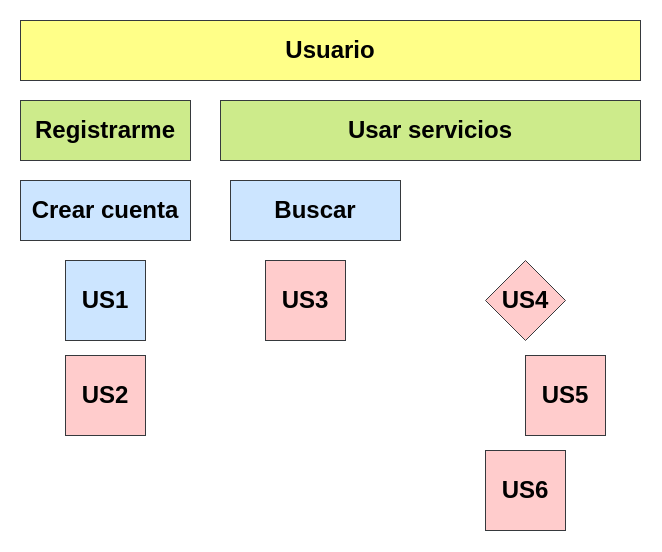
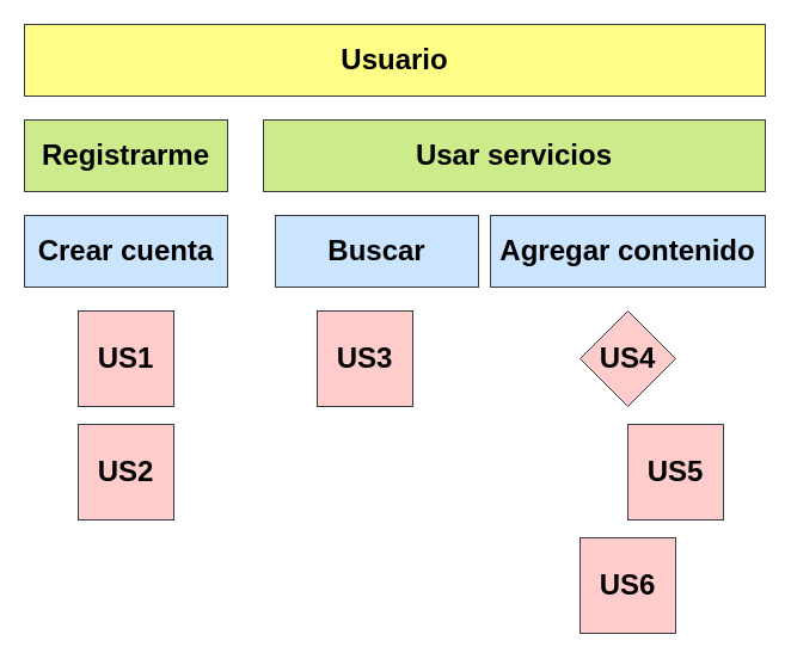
+ <mxCell id="7" value="&lt;h1&gt;Agregar contenido&lt;/h1&gt;" style="rounded=0;whiteSpace=wrap;html=1;fillColor=#cce5ff;strokeColor=#36393d;" vertex="1" parent="1"><mxGeometry x="410" y="180" width="230" height="60" as="geometry" /></mxCell>
- <mxCell id="8" value="&lt;h1&gt;US1&lt;/h1&gt;" style="whiteSpace=wrap;html=1;aspect=fixed;fillColor=#cce5ff;strokeColor=#36393d;" vertex="1" parent="1"><mxGeometry x="65" y="260" width="80" height="80" as="geometry" /></mxCell>
+ <mxCell id="8" value="&lt;h1&gt;US1&lt;/h1&gt;" style="whiteSpace=wrap;html=1;aspect=fixed;fillColor=#ffcccc;strokeColor=#36393d;" vertex="1" parent="1"><mxGeometry x="65" y="260" width="80" height="80" as="geometry" /></mxCell>
